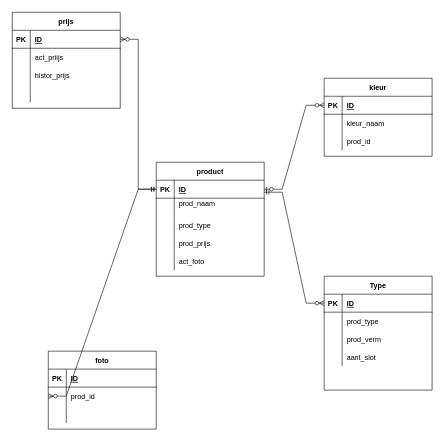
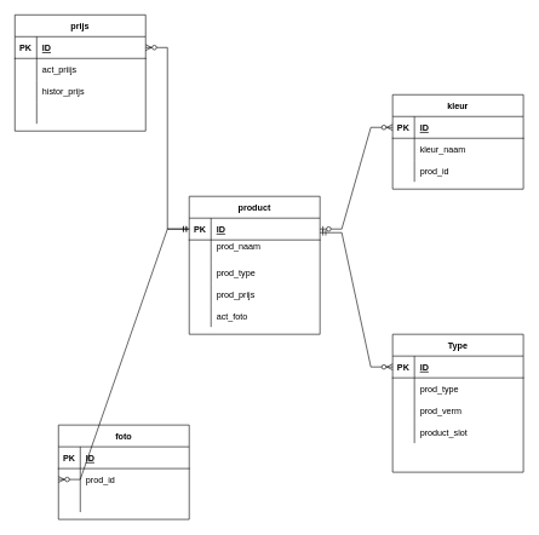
- <mxCell id="66" value="aant_slot" style="shape=partialRectangle;connectable=0;fillColor=none;top=0;left=0;bottom=0;right=0;align=left;spacingLeft=6;overflow=hidden;" vertex="1" parent="64"><mxGeometry x="30" width="150" height="30" as="geometry"><mxRectangle width="150" height="30" as="alternateBounds" /></mxGeometry></mxCell>
+ <mxCell id="66" value="product_slot" style="shape=partialRectangle;connectable=0;fillColor=none;top=0;left=0;bottom=0;right=0;align=left;spacingLeft=6;overflow=hidden;" vertex="1" parent="64"><mxGeometry x="30" width="150" height="30" as="geometry"><mxRectangle width="150" height="30" as="alternateBounds" /></mxGeometry></mxCell>
